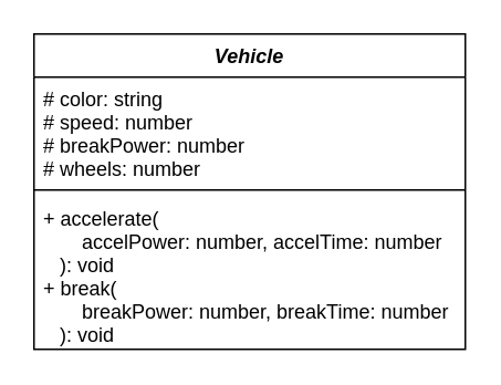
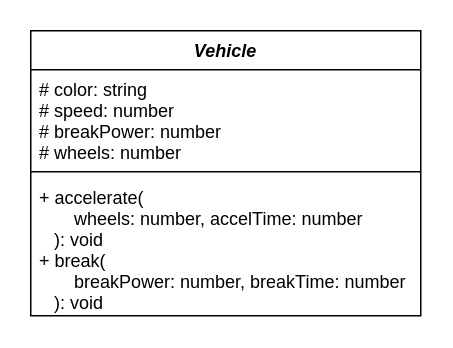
- <mxCell id="5" value="+ accelerate(&#10;       accelPower: number, accelTime: number&#10;   ): void&#10;+ break(&#10;       breakPower: number, breakTime: number&#10;   ): void" style="text;strokeColor=none;fillColor=none;align=left;verticalAlign=top;spacingLeft=4;spacingRight=4;overflow=hidden;rotatable=0;points=[[0,0.5],[1,0.5]];portConstraint=eastwest;" parent="2" vertex="1"><mxGeometry y="98" width="260" height="92" as="geometry" /></mxCell>
+ <mxCell id="5" value="+ accelerate(&#10;       wheels: number, accelTime: number&#10;   ): void&#10;+ break(&#10;       breakPower: number, breakTime: number&#10;   ): void" style="text;strokeColor=none;fillColor=none;align=left;verticalAlign=top;spacingLeft=4;spacingRight=4;overflow=hidden;rotatable=0;points=[[0,0.5],[1,0.5]];portConstraint=eastwest;" parent="2" vertex="1"><mxGeometry y="98" width="260" height="92" as="geometry" /></mxCell>
